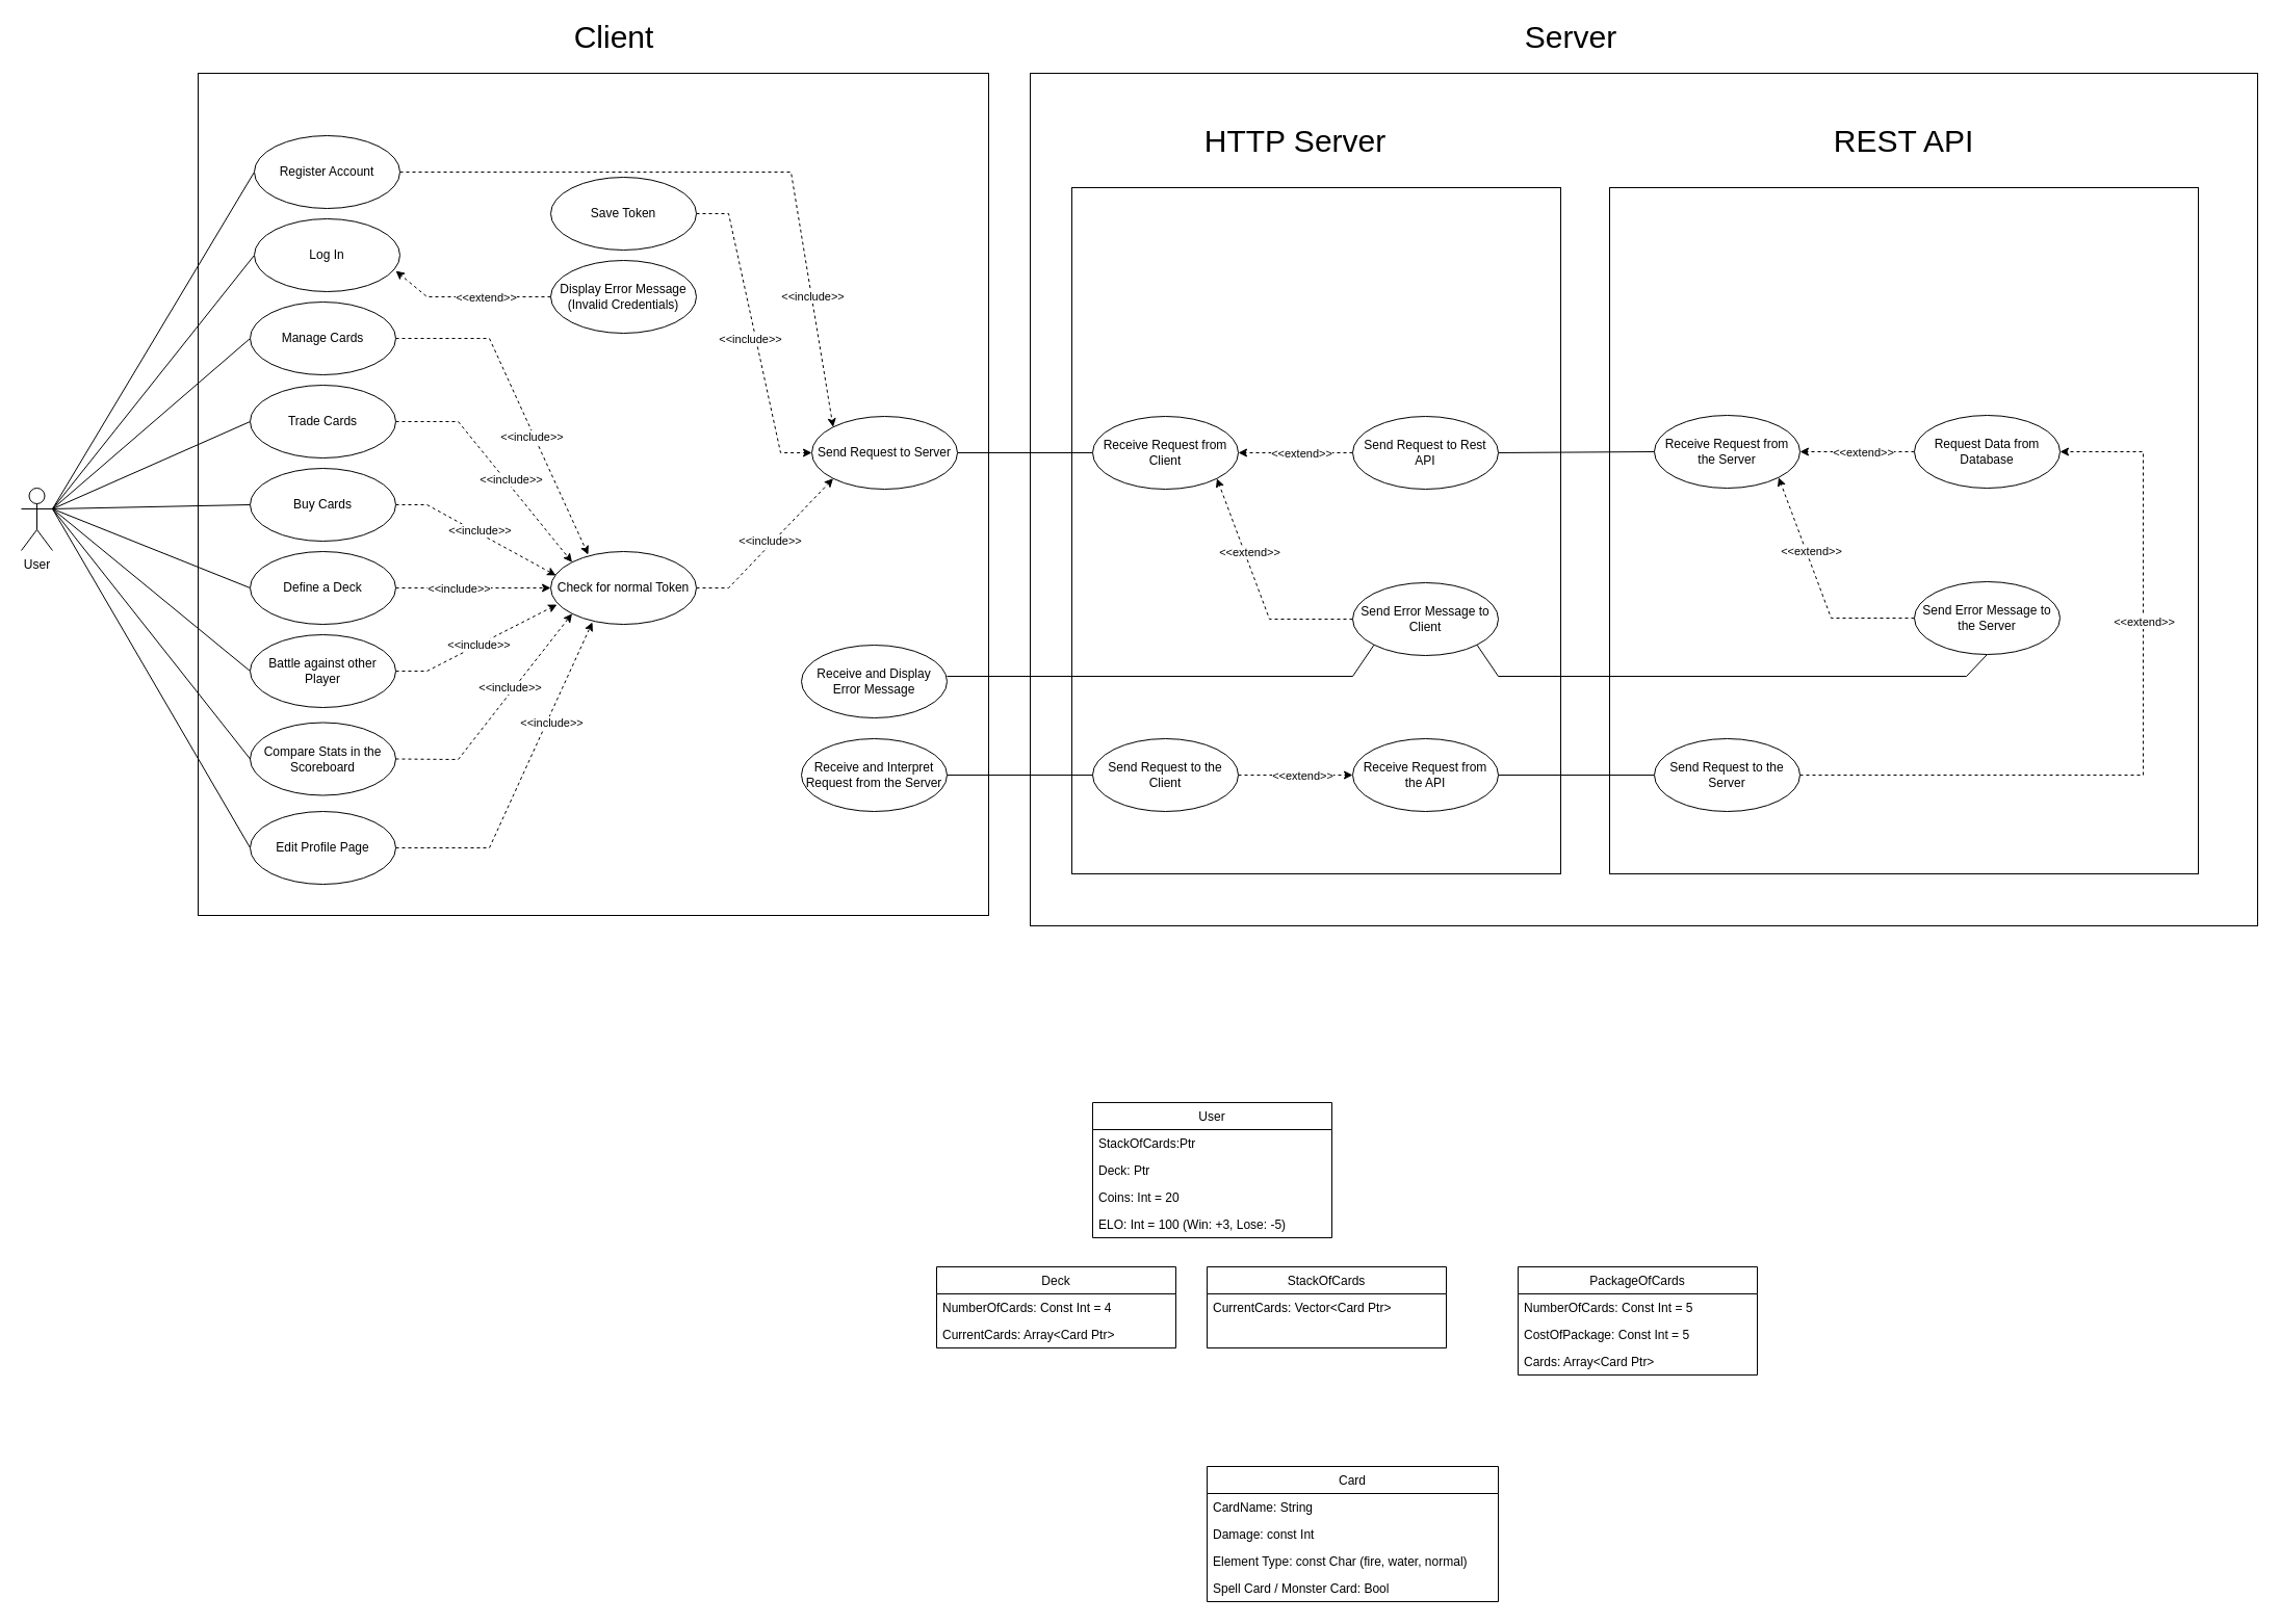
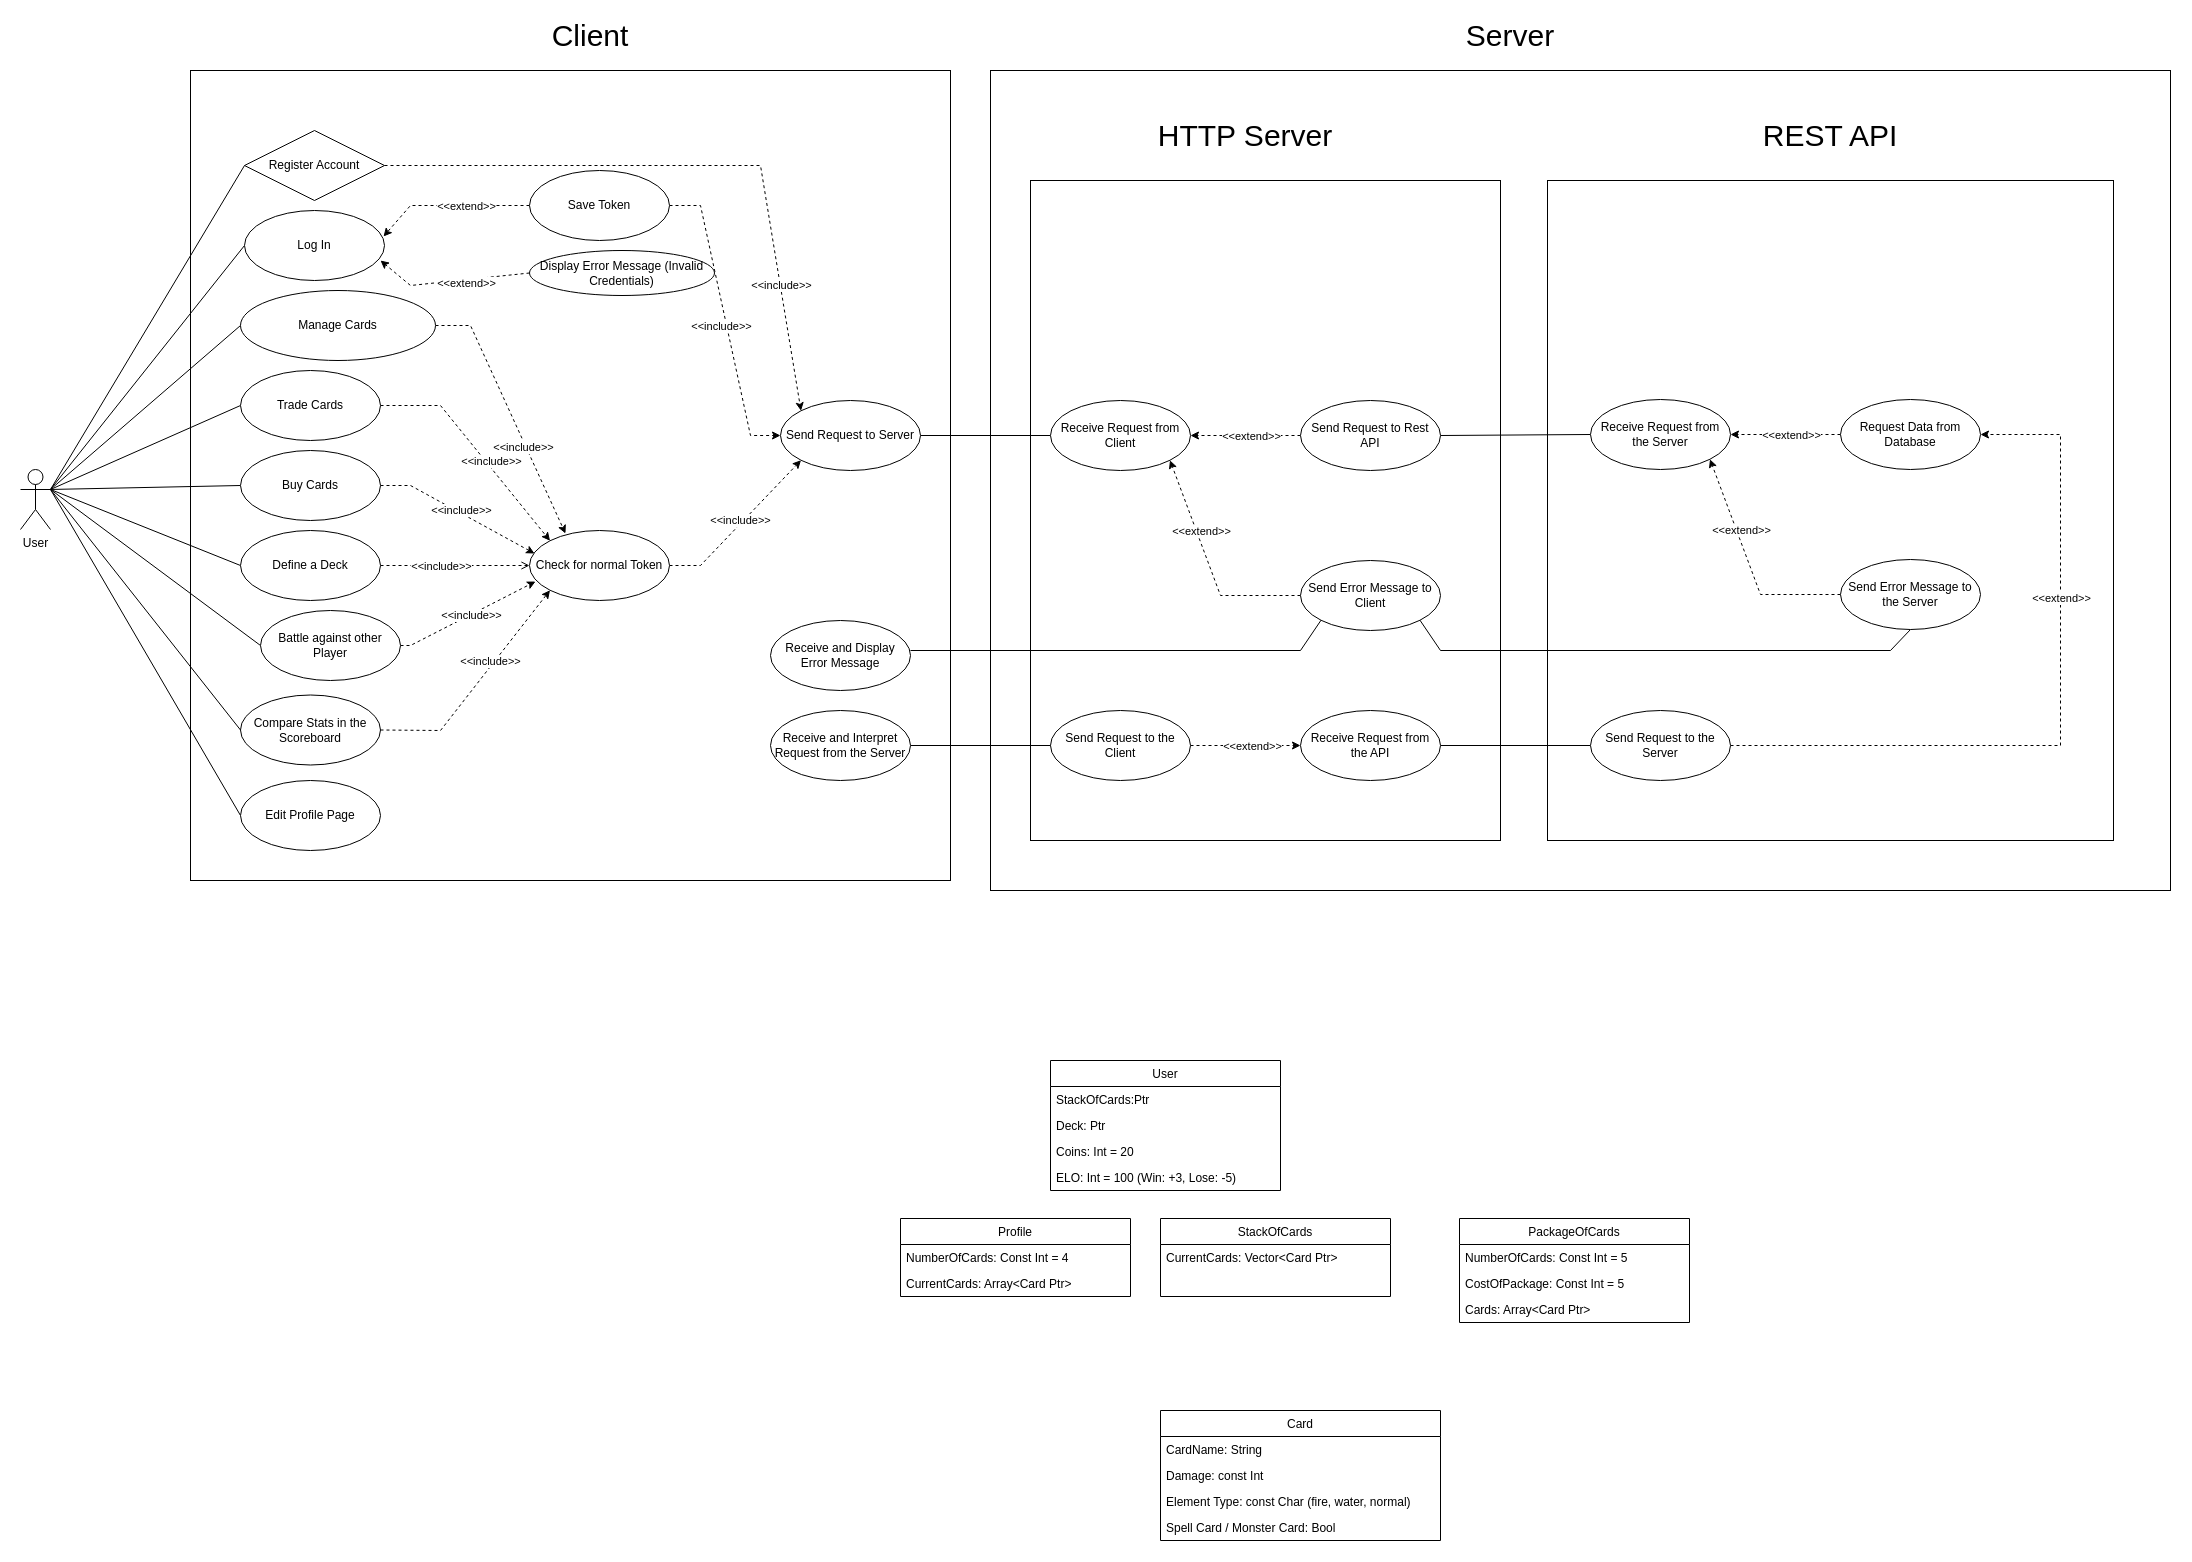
- <mxCell id="16" value="Register Account" style="ellipse;whiteSpace=wrap;html=1;" vertex="1" parent="1"><mxGeometry x="244" y="130" width="140" height="70" as="geometry" /></mxCell>
+ <mxCell id="16" value="Register Account" style="rhombus;whiteSpace=wrap;html=1;" vertex="1" parent="1"><mxGeometry x="244" y="130" width="140" height="70" as="geometry" /></mxCell>
+ <mxCell id="63" style="edgeStyle=none;rounded=0;jumpSize=15;orthogonalLoop=1;jettySize=auto;html=1;exitX=0;exitY=0.5;exitDx=0;exitDy=0;entryX=0.993;entryY=0.371;entryDx=0;entryDy=0;entryPerimeter=0;dashed=1;strokeWidth=1;" edge="1" parent="1" source="67" target="17"><mxGeometry relative="1" as="geometry"><Array as="points"><mxPoint x="410" y="205" /></Array></mxGeometry></mxCell>
+ <mxCell id="64" value="&amp;lt;&amp;lt;extend&amp;gt;&amp;gt;" style="edgeLabel;html=1;align=center;verticalAlign=middle;resizable=0;points=[];" vertex="1" connectable="0" parent="63"><mxGeometry x="0.099" y="-1" relative="1" as="geometry"><mxPoint x="24" y="1" as="offset" /></mxGeometry></mxCell>
- <mxCell id="70" value="Display Error Message (Invalid Credentials)" style="ellipse;whiteSpace=wrap;html=1;" vertex="1" parent="1"><mxGeometry x="529" y="250" width="140" height="70" as="geometry" /></mxCell>
+ <mxCell id="70" value="Display Error Message (Invalid Credentials)" style="ellipse;whiteSpace=wrap;html=1;" vertex="1" parent="1"><mxGeometry x="529" y="250" width="185" height="45" as="geometry" /></mxCell>
- <mxCell id="20" value="Manage Cards" style="ellipse;whiteSpace=wrap;html=1;" vertex="1" parent="1"><mxGeometry x="240" y="290" width="140" height="70" as="geometry" /></mxCell>
+ <mxCell id="20" value="Manage Cards" style="ellipse;whiteSpace=wrap;html=1;" vertex="1" parent="1"><mxGeometry x="240" y="290" width="195" height="70" as="geometry" /></mxCell>
- <mxCell id="47" style="edgeStyle=none;rounded=0;jumpSize=15;orthogonalLoop=1;jettySize=auto;html=1;exitX=1;exitY=0.5;exitDx=0;exitDy=0;entryX=0;entryY=0.5;entryDx=0;entryDy=0;dashed=1;strokeWidth=1;" edge="1" parent="1" source="49" target="61"><mxGeometry relative="1" as="geometry" /></mxCell>
+ <mxCell id="47" style="edgeStyle=none;rounded=0;jumpSize=15;orthogonalLoop=1;jettySize=auto;html=1;exitX=1;exitY=0.5;exitDx=0;exitDy=0;entryX=0;entryY=0.5;entryDx=0;entryDy=0;dashed=1;strokeWidth=1;endArrow=open;" edge="1" parent="1" source="49" target="61"><mxGeometry relative="1" as="geometry" /></mxCell>
- <mxCell id="52" value="Battle against other Player" style="ellipse;whiteSpace=wrap;html=1;" vertex="1" parent="1"><mxGeometry x="240" y="610" width="140" height="70" as="geometry" /></mxCell>
+ <mxCell id="52" value="Battle against other Player" style="ellipse;whiteSpace=wrap;html=1;" vertex="1" parent="1"><mxGeometry x="260" y="610" width="140" height="70" as="geometry" /></mxCell>
- <mxCell id="56" style="edgeStyle=none;rounded=0;jumpSize=15;orthogonalLoop=1;jettySize=auto;html=1;exitX=1;exitY=0.5;exitDx=0;exitDy=0;entryX=0.286;entryY=0.971;entryDx=0;entryDy=0;dashed=1;strokeWidth=1;entryPerimeter=0;" edge="1" parent="1" source="58" target="61"><mxGeometry relative="1" as="geometry"><Array as="points"><mxPoint x="470" y="815" /></Array></mxGeometry></mxCell>
- <mxCell id="57" value="&amp;lt;&amp;lt;include&amp;gt;&amp;gt;" style="edgeLabel;html=1;align=center;verticalAlign=middle;resizable=0;points=[];" vertex="1" connectable="0" parent="56"><mxGeometry x="0.462" y="1" relative="1" as="geometry"><mxPoint x="-2" y="16" as="offset" /></mxGeometry></mxCell>
- <mxCell id="44" value="Deck" style="swimlane;fontStyle=0;childLayout=stackLayout;horizontal=1;startSize=26;fillColor=none;horizontalStack=0;resizeParent=1;resizeParentMax=0;resizeLast=0;collapsible=1;marginBottom=0;" vertex="1" parent="1"><mxGeometry x="900" y="1218" width="230" height="78" as="geometry" /></mxCell>
+ <mxCell id="44" value="Profile" style="swimlane;fontStyle=0;childLayout=stackLayout;horizontal=1;startSize=26;fillColor=none;horizontalStack=0;resizeParent=1;resizeParentMax=0;resizeLast=0;collapsible=1;marginBottom=0;" vertex="1" parent="1"><mxGeometry x="900" y="1218" width="230" height="78" as="geometry" /></mxCell>
